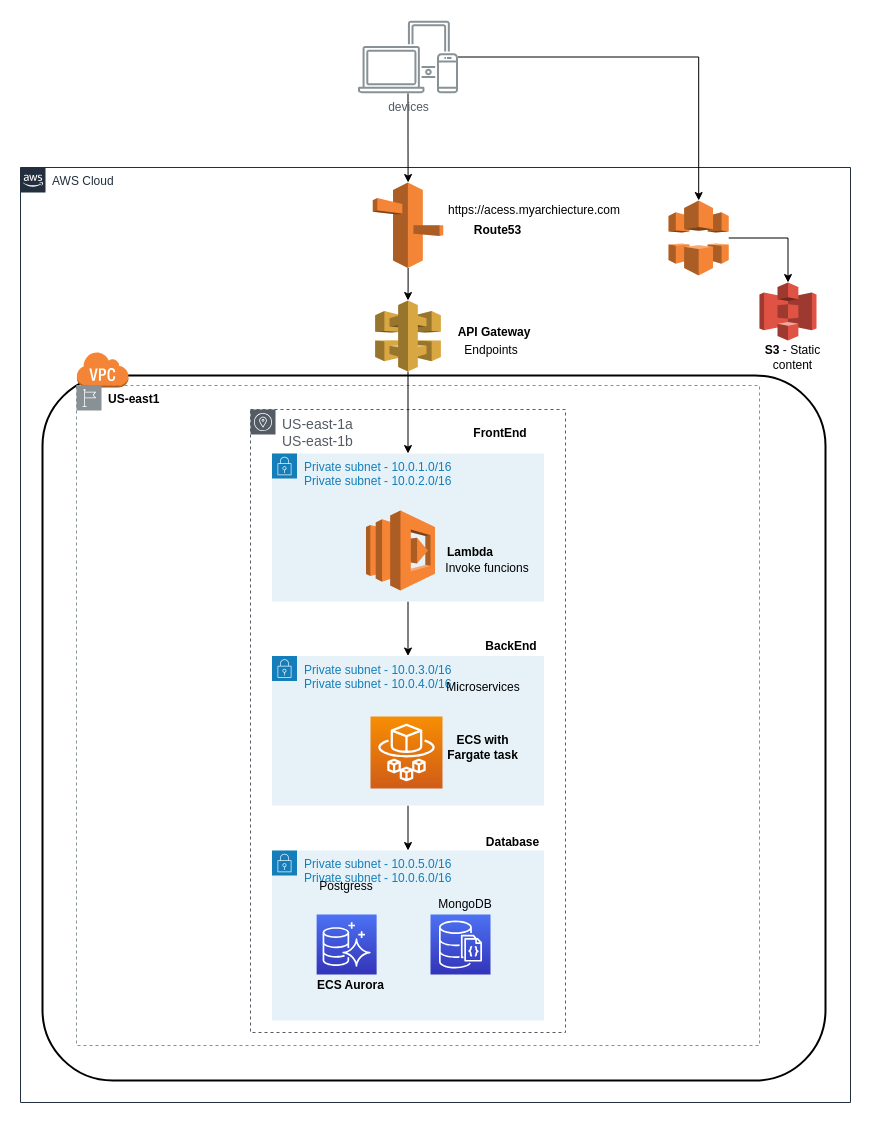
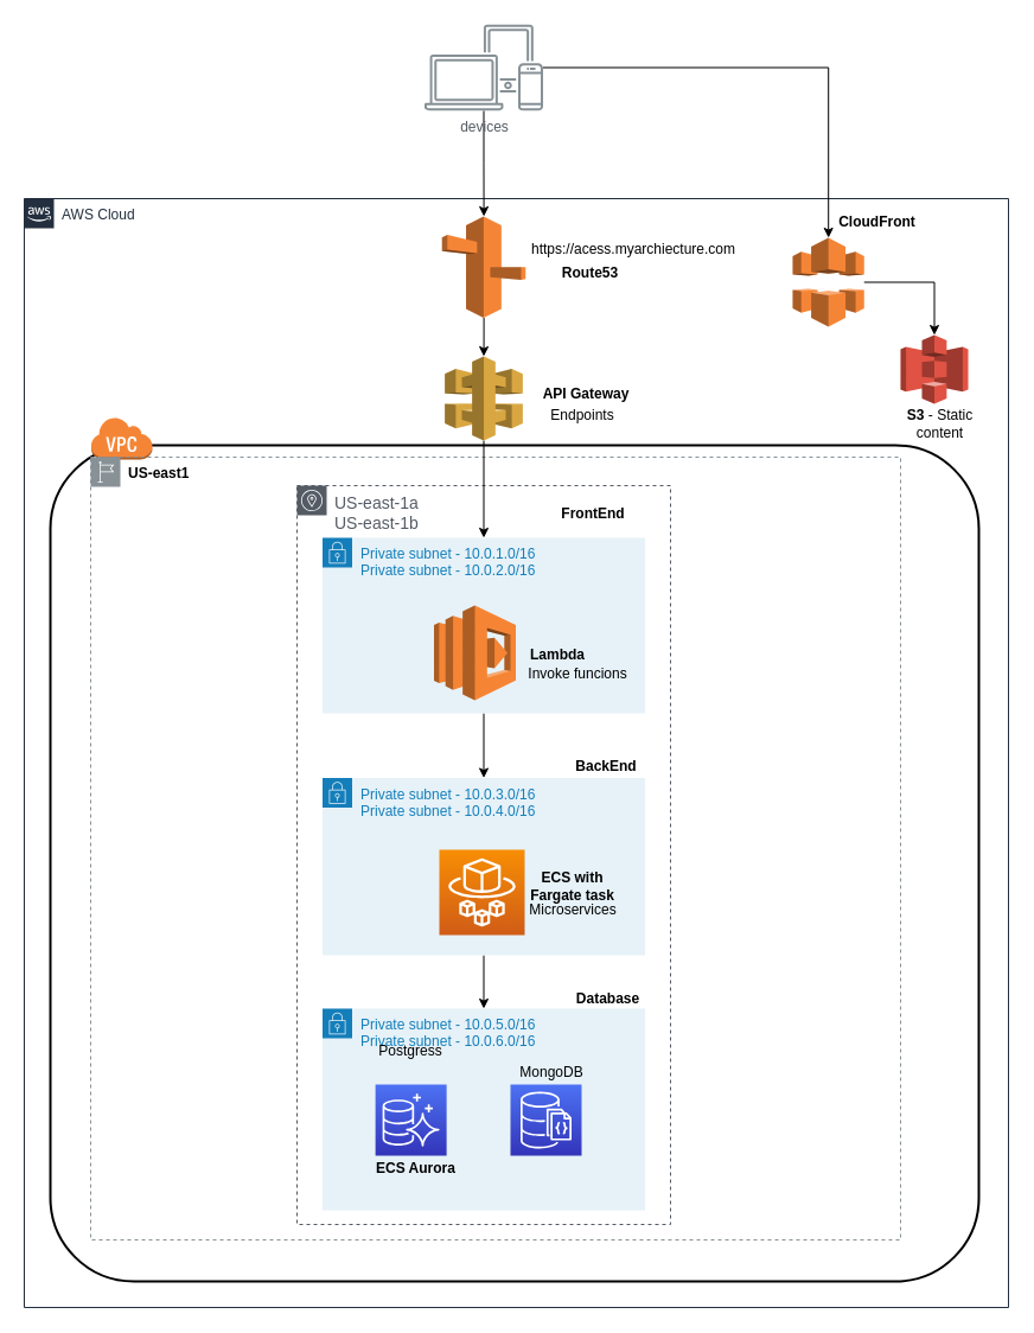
+ <mxCell id="37" value="CloudFront" style="text;html=1;strokeColor=none;fillColor=none;align=center;verticalAlign=middle;whiteSpace=wrap;rounded=0;fontStyle=1" vertex="1" parent="1"><mxGeometry x="706" y="177" width="67" height="20" as="geometry" /></mxCell>
- <mxCell id="25" value="Microservices" style="text;html=1;strokeColor=none;fillColor=none;align=center;verticalAlign=middle;whiteSpace=wrap;rounded=0;" vertex="1" parent="1"><mxGeometry x="446" y="677" width="74" height="20" as="geometry" /></mxCell>
+ <mxCell id="25" value="Microservices" style="text;html=1;strokeColor=none;fillColor=none;align=center;verticalAlign=middle;whiteSpace=wrap;rounded=0;" vertex="1" parent="1"><mxGeometry x="446" y="757" width="74" height="20" as="geometry" /></mxCell>
